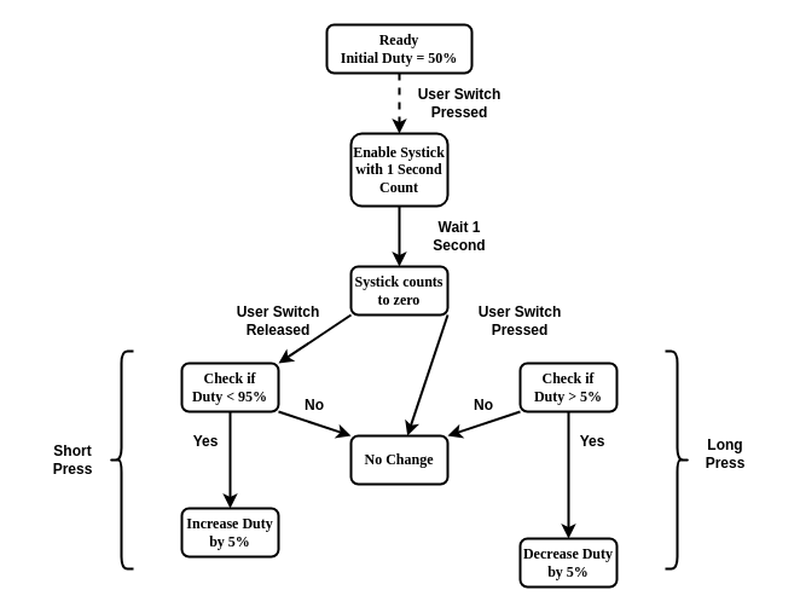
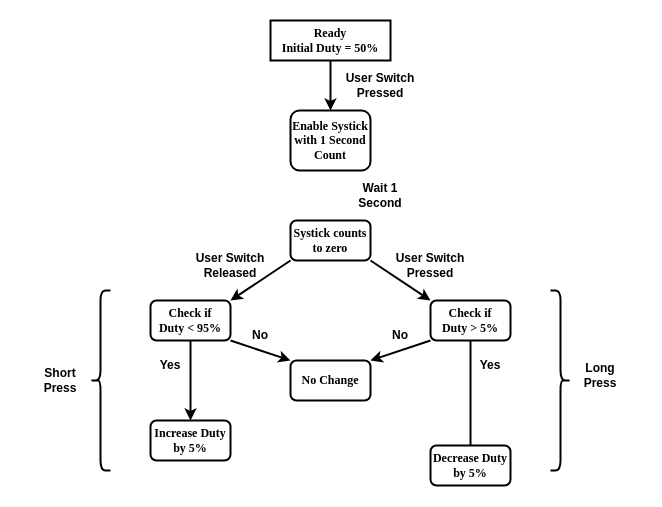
- <mxCell id="3" value="&lt;font face=&quot;Times New Roman&quot;&gt;&lt;b&gt;Ready&lt;br&gt;Initial Duty = 50%&lt;/b&gt;&lt;br&gt;&lt;/font&gt;" style="rounded=1;whiteSpace=wrap;html=1;strokeWidth=2;" parent="1" vertex="1"><mxGeometry x="270" y="20" width="120" height="40" as="geometry" /></mxCell>
+ <mxCell id="3" value="&lt;font face=&quot;Times New Roman&quot;&gt;&lt;b&gt;Ready&lt;br&gt;Initial Duty = 50%&lt;/b&gt;&lt;br&gt;&lt;/font&gt;" style="whiteSpace=wrap;html=1;strokeWidth=2;rounded=0;" parent="1" vertex="1"><mxGeometry x="270" y="20" width="120" height="40" as="geometry" /></mxCell>
- <mxCell id="2" value="" style="edgeStyle=orthogonalEdgeStyle;rounded=0;orthogonalLoop=1;jettySize=auto;html=1;strokeWidth=2;dashed=1;" edge="1" parent="1" source="3" target="19"><mxGeometry relative="1" as="geometry" /></mxCell>
+ <mxCell id="2" value="" style="edgeStyle=orthogonalEdgeStyle;rounded=0;orthogonalLoop=1;jettySize=auto;html=1;strokeWidth=2;" edge="1" parent="1" source="3" target="19"><mxGeometry relative="1" as="geometry" /></mxCell>
- <mxCell id="18" value="" style="edgeStyle=orthogonalEdgeStyle;rounded=0;orthogonalLoop=1;jettySize=auto;html=1;strokeWidth=2;" edge="1" parent="1" source="19" target="20"><mxGeometry relative="1" as="geometry" /></mxCell>
- <mxCell id="22" value="" style="endArrow=classic;html=1;rounded=0;exitX=1;exitY=1;exitDx=0;exitDy=0;strokeWidth=2;" edge="1" parent="1" source="20" target="6"><mxGeometry width="50" height="50" relative="1" as="geometry"><mxPoint x="420" y="260" as="sourcePoint" /><mxPoint x="480" y="280" as="targetPoint" /></mxGeometry></mxCell>
+ <mxCell id="22" value="" style="endArrow=classic;html=1;rounded=0;exitX=1;exitY=1;exitDx=0;exitDy=0;entryX=0;entryY=0;entryDx=0;entryDy=0;strokeWidth=2;" edge="1" parent="1" source="20" target="8"><mxGeometry width="50" height="50" relative="1" as="geometry"><mxPoint x="420" y="260" as="sourcePoint" /><mxPoint x="480" y="280" as="targetPoint" /></mxGeometry></mxCell>
- <mxCell id="12" value="" style="endArrow=classic;html=1;rounded=0;exitX=0.5;exitY=1;exitDx=0;exitDy=0;entryX=0.5;entryY=0;entryDx=0;entryDy=0;strokeWidth=2;" parent="1" source="8" target="5" edge="1"><mxGeometry width="50" height="50" relative="1" as="geometry"><mxPoint x="340" y="550" as="sourcePoint" /><mxPoint x="390" y="500" as="targetPoint" /></mxGeometry></mxCell>
+ <mxCell id="12" value="" style="endArrow=none;html=1;rounded=0;exitX=0.5;exitY=1;exitDx=0;exitDy=0;entryX=0.5;entryY=0;entryDx=0;entryDy=0;strokeWidth=2;" parent="1" source="8" target="5" edge="1"><mxGeometry width="50" height="50" relative="1" as="geometry"><mxPoint x="340" y="550" as="sourcePoint" /><mxPoint x="390" y="500" as="targetPoint" /></mxGeometry></mxCell>
